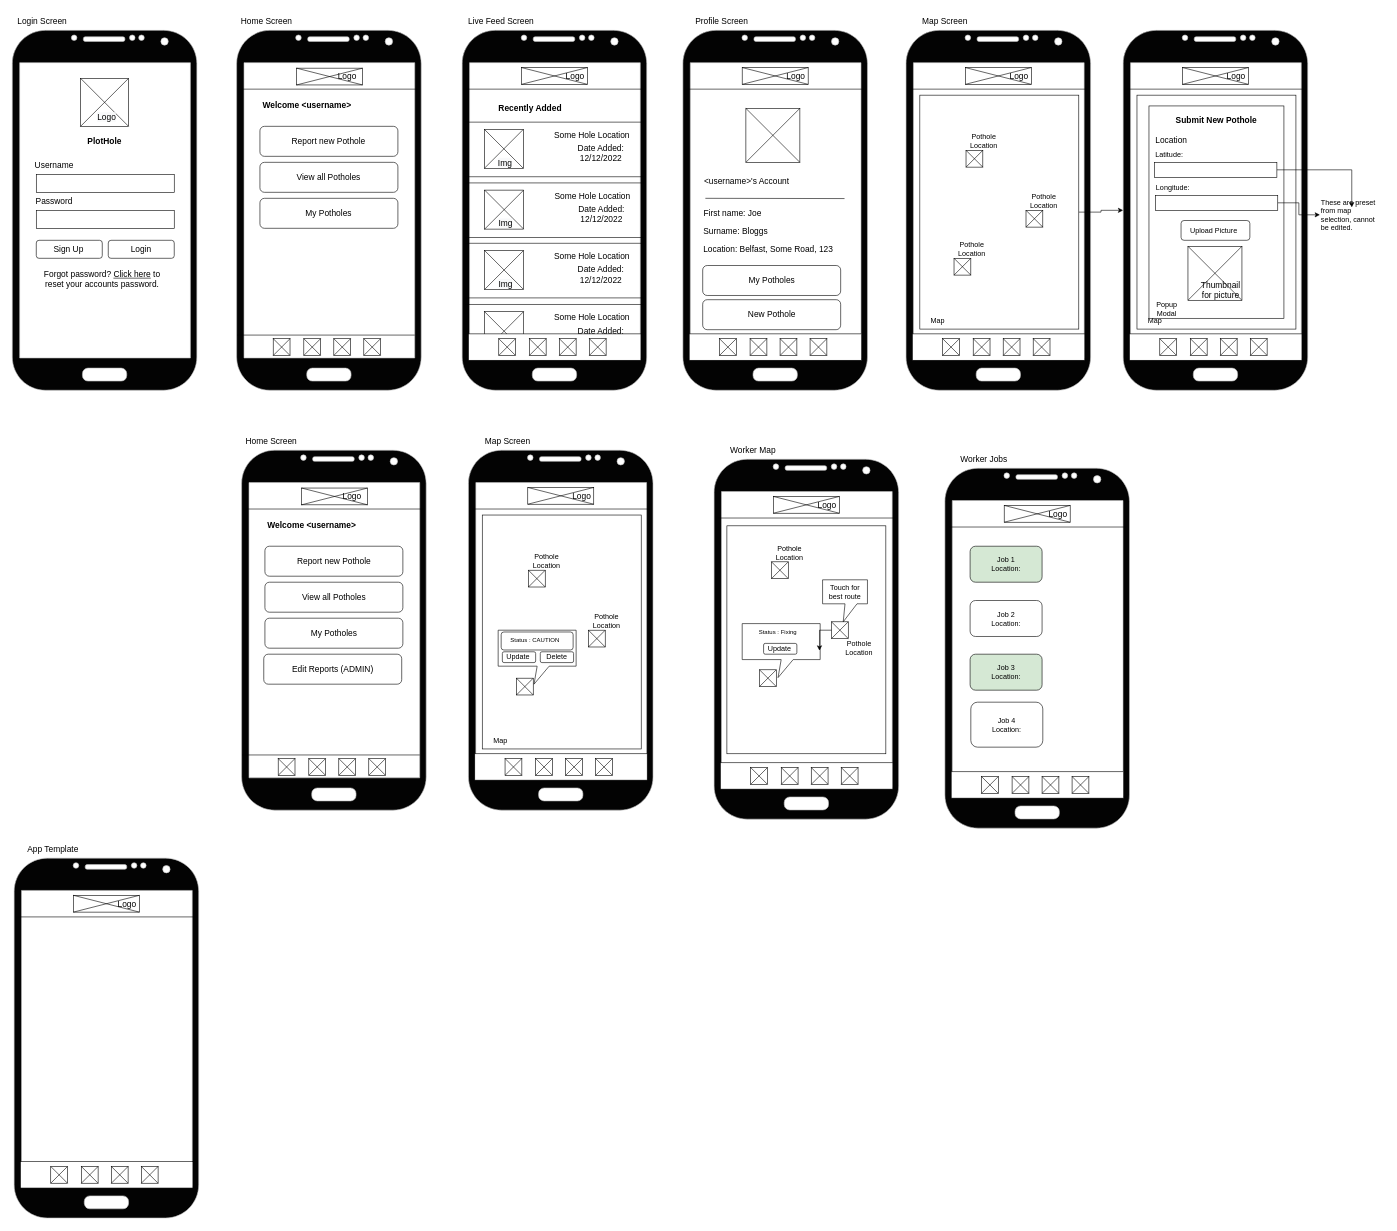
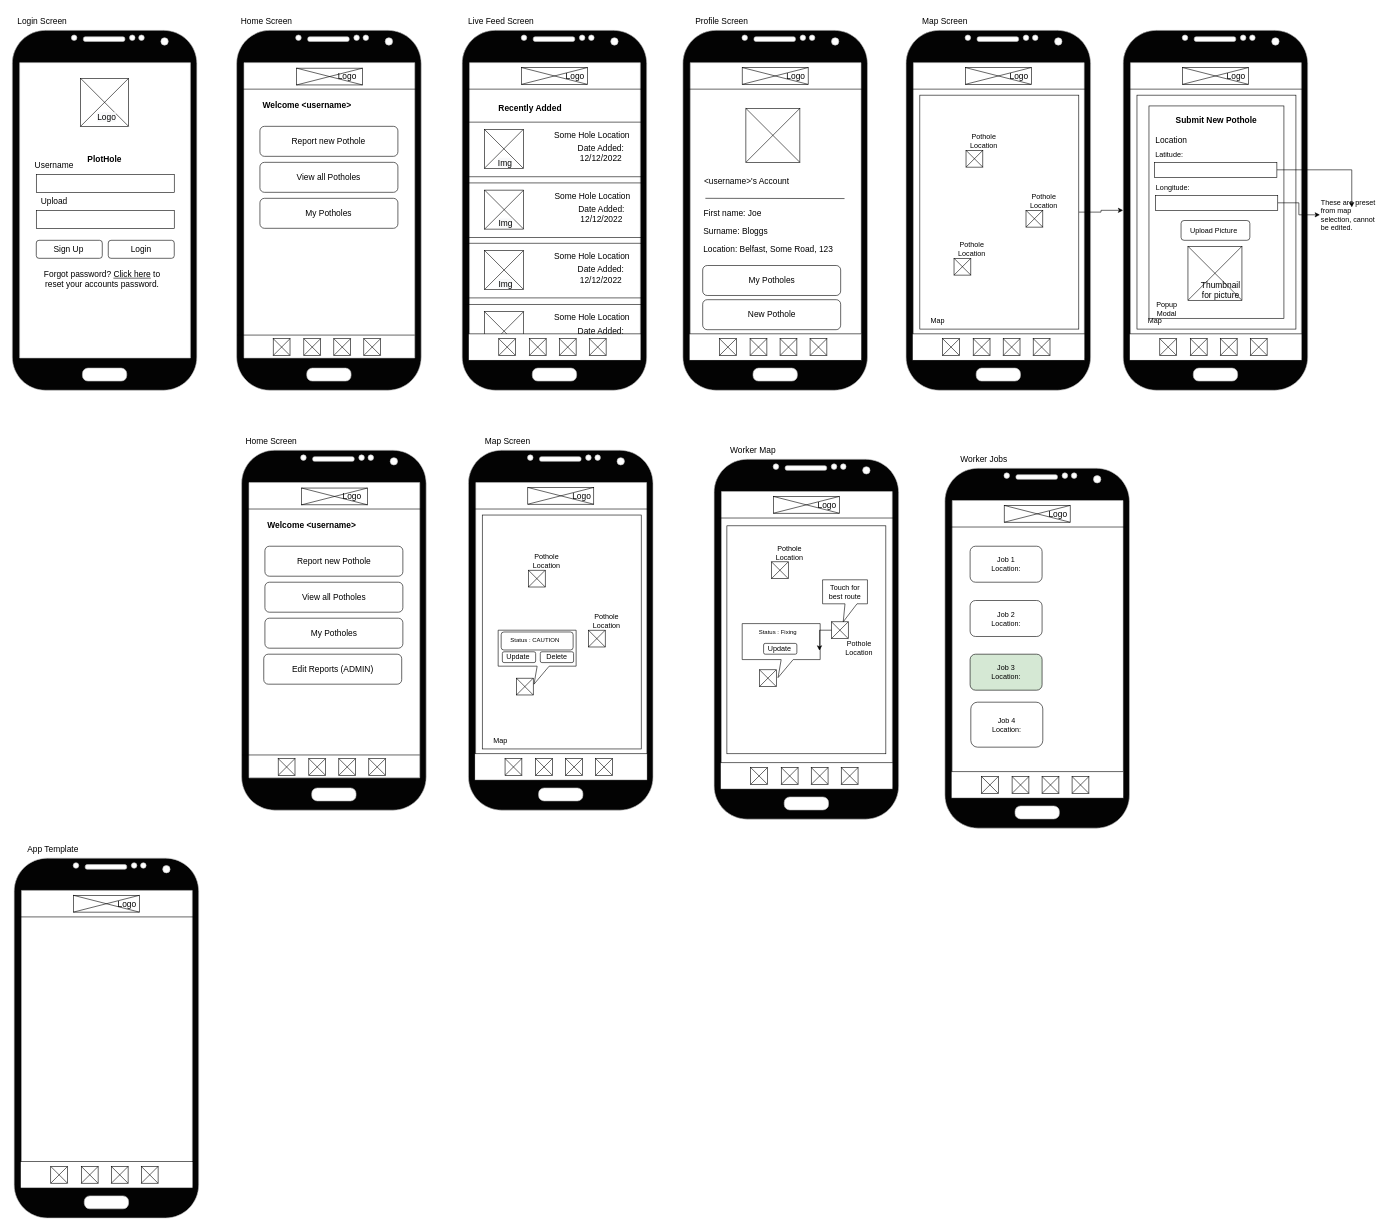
- <mxCell id="12" value="PlotHole" style="text;html=1;strokeColor=none;fillColor=none;align=center;verticalAlign=middle;whiteSpace=wrap;rounded=0;fontSize=14;fontStyle=1" parent="1" vertex="1"><mxGeometry x="143.85" y="220" width="60" height="30" as="geometry" /></mxCell>
+ <mxCell id="12" value="PlotHole" style="text;html=1;strokeColor=none;fillColor=none;align=center;verticalAlign=middle;whiteSpace=wrap;rounded=0;fontSize=14;fontStyle=1" parent="1" vertex="1"><mxGeometry x="143.85" y="250" width="60" height="30" as="geometry" /></mxCell>
- <mxCell id="15" value="Password" style="text;html=1;strokeColor=none;fillColor=none;align=center;verticalAlign=middle;whiteSpace=wrap;rounded=0;fontSize=14;" parent="1" vertex="1"><mxGeometry x="60" y="320" width="60" height="30" as="geometry" /></mxCell>
+ <mxCell id="15" value="Upload" style="text;html=1;strokeColor=none;fillColor=none;align=center;verticalAlign=middle;whiteSpace=wrap;rounded=0;fontSize=14;" parent="1" vertex="1"><mxGeometry x="60" y="320" width="60" height="30" as="geometry" /></mxCell>
- <mxCell id="436" value="Job 1&lt;br&gt;Location:" style="rounded=1;whiteSpace=wrap;html=1;fillColor=#d5e8d4;" vertex="1" parent="1"><mxGeometry x="1616.81" y="910" width="120" height="60" as="geometry" /></mxCell>
+ <mxCell id="436" value="Job 1&lt;br&gt;Location:" style="rounded=1;whiteSpace=wrap;html=1;" vertex="1" parent="1"><mxGeometry x="1616.81" y="910" width="120" height="60" as="geometry" /></mxCell>
